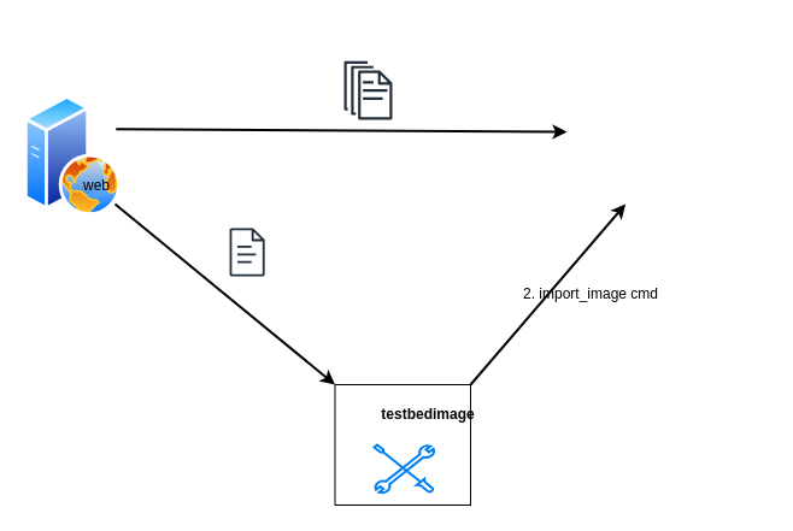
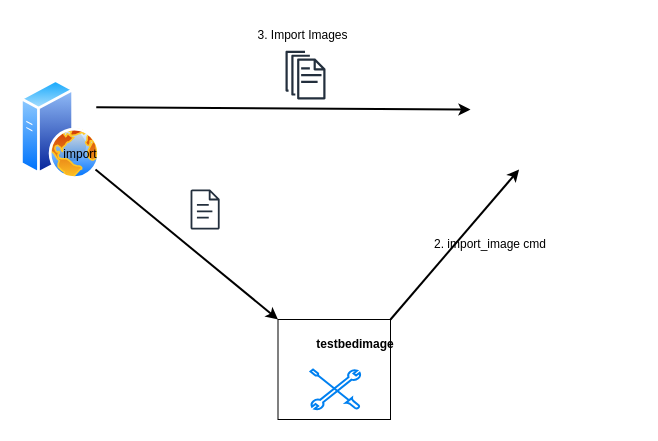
+ <mxCell id="14" value="3. Import Images" style="text;strokeColor=none;align=center;fillColor=none;html=1;verticalAlign=middle;whiteSpace=wrap;rounded=0;" vertex="1" parent="1"><mxGeometry x="240" y="20.24" width="125" height="30" as="geometry" /></mxCell>
- <mxCell id="10" value="web" style="text;strokeColor=none;align=center;fillColor=none;html=1;verticalAlign=middle;whiteSpace=wrap;rounded=0;" vertex="1" parent="1"><mxGeometry x="50" y="139" width="60" height="30" as="geometry" /></mxCell>
+ <mxCell id="10" value="import" style="text;strokeColor=none;align=center;fillColor=none;html=1;verticalAlign=middle;whiteSpace=wrap;rounded=0;" vertex="1" parent="1"><mxGeometry x="50" y="139" width="60" height="30" as="geometry" /></mxCell>
